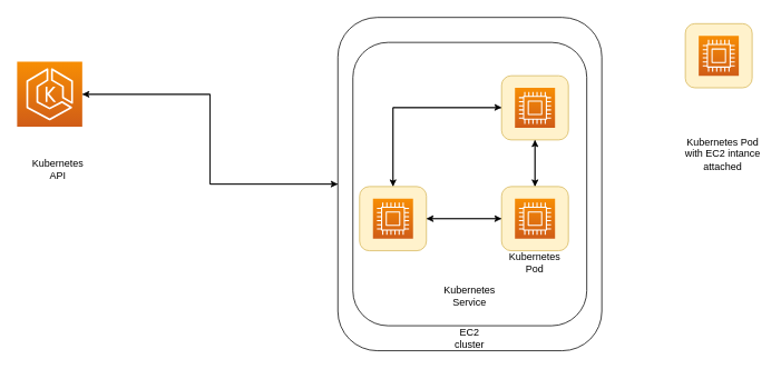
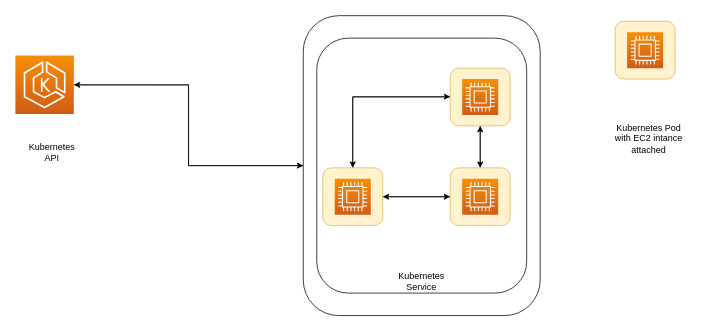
- <mxCell id="24" value="Kubernetes Pod" style="text;html=1;strokeColor=none;fillColor=none;align=center;verticalAlign=middle;whiteSpace=wrap;rounded=0;fontColor=default;" vertex="1" parent="1"><mxGeometry x="610" y="300" width="60" height="30" as="geometry" /></mxCell>
- <mxCell id="23" value="Kubernetes Service" style="text;html=1;strokeColor=none;fillColor=none;align=center;verticalAlign=middle;whiteSpace=wrap;rounded=0;fontColor=default;" vertex="1" parent="1"><mxGeometry x="532" y="340" width="60" height="30" as="geometry" /></mxCell>
+ <mxCell id="23" value="Kubernetes Service" style="text;html=1;strokeColor=none;fillColor=none;align=center;verticalAlign=middle;whiteSpace=wrap;rounded=0;fontColor=default;" vertex="1" parent="1"><mxGeometry x="532" y="360" width="60" height="30" as="geometry" /></mxCell>
- <mxCell id="22" value="EC2 cluster" style="text;html=1;strokeColor=none;fillColor=none;align=center;verticalAlign=middle;whiteSpace=wrap;rounded=0;fontColor=default;" vertex="1" parent="1"><mxGeometry x="532" y="390" width="60" height="30" as="geometry" /></mxCell>
